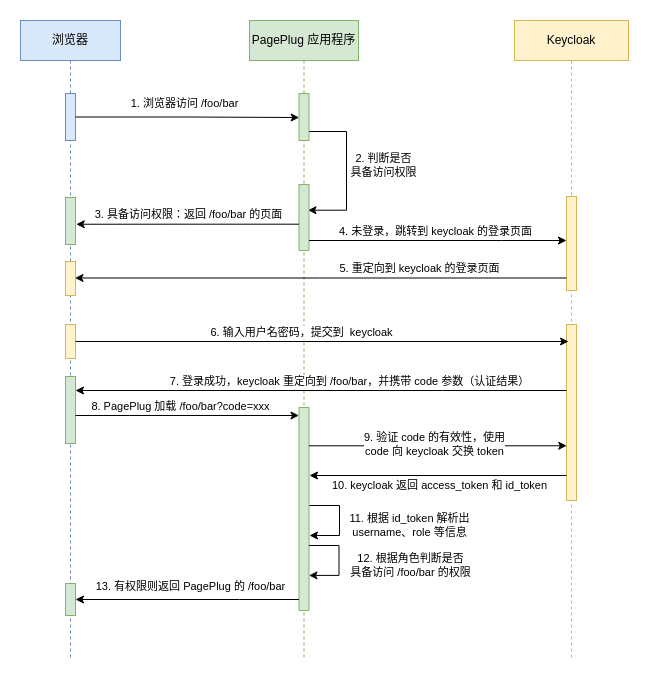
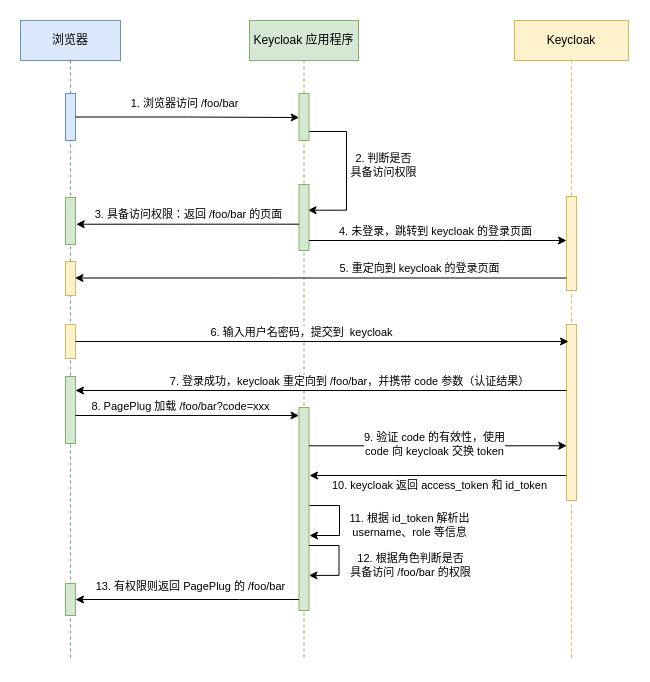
- <mxCell id="9" value="PagePlug 应用程序" style="shape=umlLifeline;perimeter=lifelinePerimeter;whiteSpace=wrap;html=1;container=1;collapsible=0;recursiveResize=0;outlineConnect=0;fillColor=#d5e8d4;strokeColor=#82b366;" parent="1" vertex="1"><mxGeometry x="249" y="20" width="109" height="640" as="geometry" /></mxCell>
+ <mxCell id="9" value="Keycloak 应用程序" style="shape=umlLifeline;perimeter=lifelinePerimeter;whiteSpace=wrap;html=1;container=1;collapsible=0;recursiveResize=0;outlineConnect=0;fillColor=#d5e8d4;strokeColor=#82b366;" parent="1" vertex="1"><mxGeometry x="249" y="20" width="109" height="640" as="geometry" /></mxCell>
